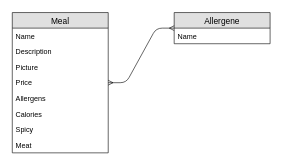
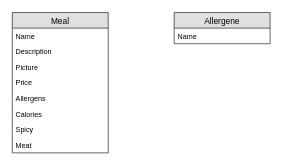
- <mxCell id="13" value="" style="edgeStyle=entityRelationEdgeStyle;fontSize=12;html=1;endArrow=ERmany;startArrow=ERmany;" edge="1" parent="1" source="2" target="11"><mxGeometry width="100" height="100" relative="1" as="geometry"><mxPoint x="290" y="250" as="sourcePoint" /><mxPoint x="390" y="150" as="targetPoint" /></mxGeometry></mxCell>
